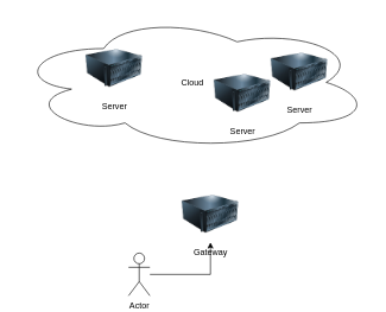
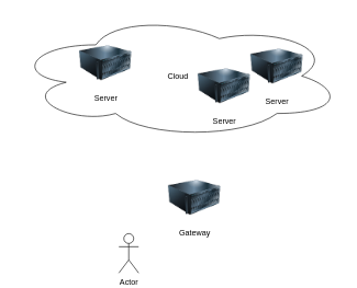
- <mxCell id="7" value="" style="edgeStyle=orthogonalEdgeStyle;rounded=0;orthogonalLoop=1;jettySize=auto;html=1;" edge="1" parent="1" source="8" target="2"><mxGeometry relative="1" as="geometry" /></mxCell>
